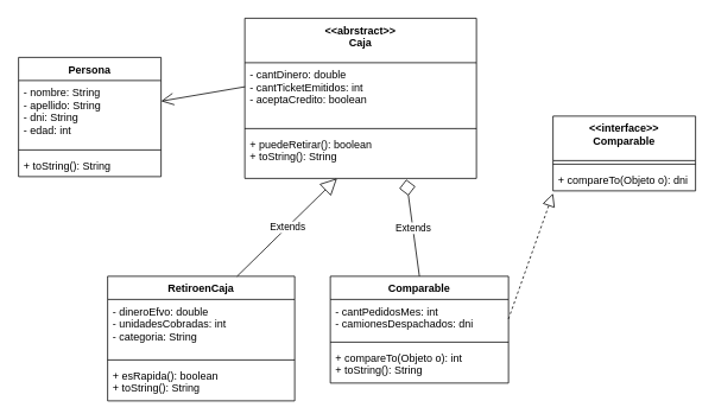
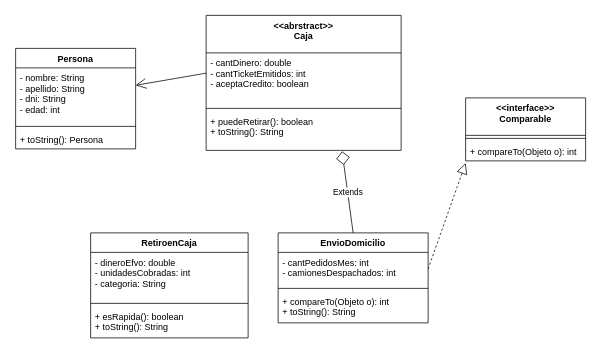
- <mxCell id="5" value="+ toString(): String" style="text;strokeColor=none;fillColor=none;align=left;verticalAlign=top;spacingLeft=4;spacingRight=4;overflow=hidden;rotatable=0;points=[[0,0.5],[1,0.5]];portConstraint=eastwest;" parent="2" vertex="1"><mxGeometry y="108" width="160" height="26" as="geometry" /></mxCell>
+ <mxCell id="5" value="+ toString(): Persona" style="text;strokeColor=none;fillColor=none;align=left;verticalAlign=top;spacingLeft=4;spacingRight=4;overflow=hidden;rotatable=0;points=[[0,0.5],[1,0.5]];portConstraint=eastwest;" parent="2" vertex="1"><mxGeometry y="108" width="160" height="26" as="geometry" /></mxCell>
- <mxCell id="23" value="+ compareTo(Objeto o): dni" style="text;strokeColor=none;fillColor=none;align=left;verticalAlign=top;spacingLeft=4;spacingRight=4;overflow=hidden;rotatable=0;points=[[0,0.5],[1,0.5]];portConstraint=eastwest;" parent="21" vertex="1"><mxGeometry y="58" width="160" height="26" as="geometry" /></mxCell>
+ <mxCell id="23" value="+ compareTo(Objeto o): int" style="text;strokeColor=none;fillColor=none;align=left;verticalAlign=top;spacingLeft=4;spacingRight=4;overflow=hidden;rotatable=0;points=[[0,0.5],[1,0.5]];portConstraint=eastwest;" parent="21" vertex="1"><mxGeometry y="58" width="160" height="26" as="geometry" /></mxCell>
- <mxCell id="19" value="Extends" style="endArrow=block;endSize=16;endFill=0;html=1;rounded=0;fontSize=11;exitX=0.692;exitY=0;exitDx=0;exitDy=0;exitPerimeter=0;" parent="1" source="10" target="9" edge="1"><mxGeometry width="160" relative="1" as="geometry"><mxPoint x="310" y="190" as="sourcePoint" /><mxPoint x="420" y="220" as="targetPoint" /></mxGeometry></mxCell>
- <mxCell id="14" value="Comparable" style="swimlane;fontStyle=1;align=center;verticalAlign=top;childLayout=stackLayout;horizontal=1;startSize=26;horizontalStack=0;resizeParent=1;resizeParentMax=0;resizeLast=0;collapsible=1;marginBottom=0;" parent="1" vertex="1"><mxGeometry x="370" y="310" width="200" height="120" as="geometry" /></mxCell>
+ <mxCell id="14" value="EnvioDomicilio" style="swimlane;fontStyle=1;align=center;verticalAlign=top;childLayout=stackLayout;horizontal=1;startSize=26;horizontalStack=0;resizeParent=1;resizeParentMax=0;resizeLast=0;collapsible=1;marginBottom=0;" parent="1" vertex="1"><mxGeometry x="370" y="310" width="200" height="120" as="geometry" /></mxCell>
- <mxCell id="15" value="- cantPedidosMes: int&#10;- camionesDespachados: dni" style="text;strokeColor=none;fillColor=none;align=left;verticalAlign=top;spacingLeft=4;spacingRight=4;overflow=hidden;rotatable=0;points=[[0,0.5],[1,0.5]];portConstraint=eastwest;" parent="14" vertex="1"><mxGeometry y="26" width="200" height="44" as="geometry" /></mxCell>
+ <mxCell id="15" value="- cantPedidosMes: int&#10;- camionesDespachados: int" style="text;strokeColor=none;fillColor=none;align=left;verticalAlign=top;spacingLeft=4;spacingRight=4;overflow=hidden;rotatable=0;points=[[0,0.5],[1,0.5]];portConstraint=eastwest;" parent="14" vertex="1"><mxGeometry y="26" width="200" height="44" as="geometry" /></mxCell>
